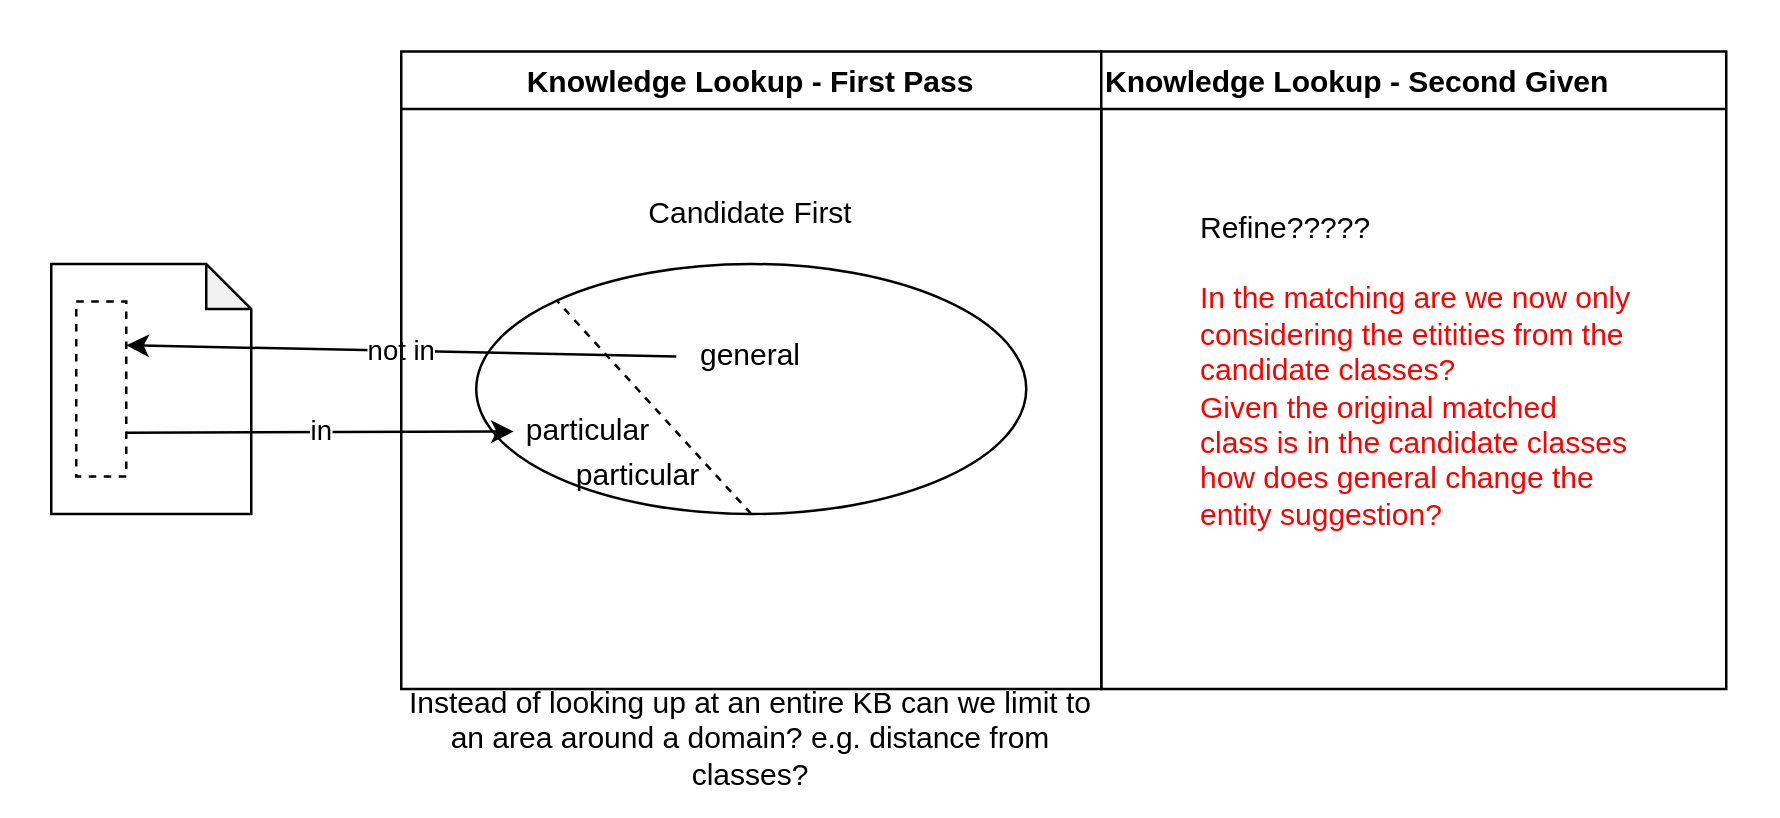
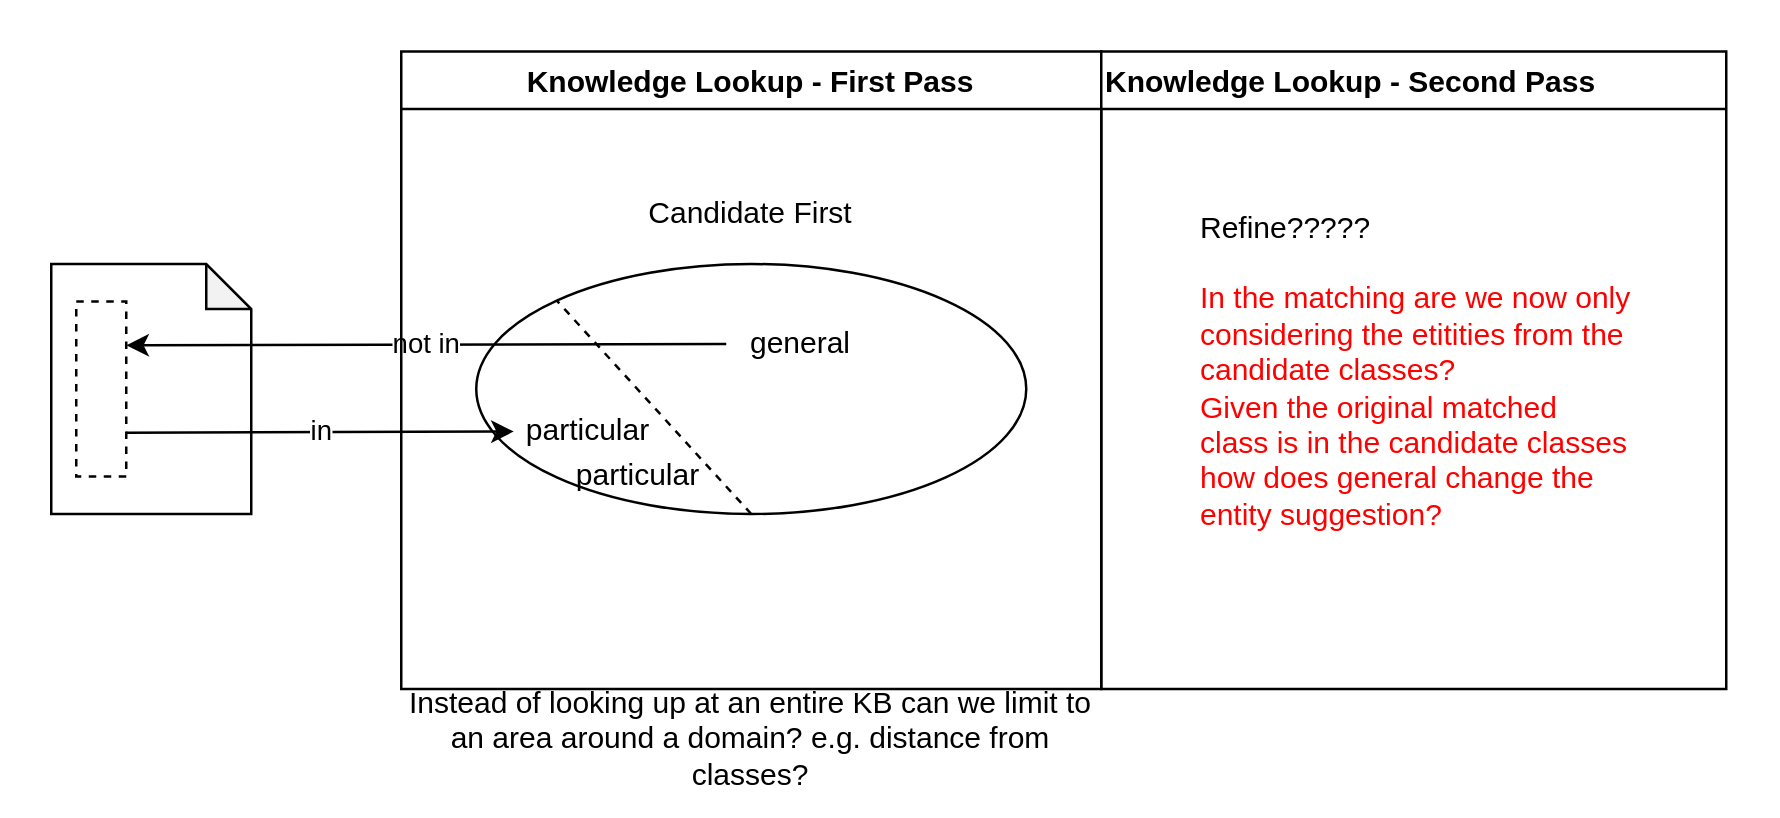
- <mxCell id="13" value="Knowledge Lookup - Second Given" style="swimlane;align=left;" parent="1" vertex="1"><mxGeometry x="440" y="20" width="250" height="255" as="geometry" /></mxCell>
+ <mxCell id="13" value="Knowledge Lookup - Second Pass" style="swimlane;align=left;" parent="1" vertex="1"><mxGeometry x="440" y="20" width="250" height="255" as="geometry" /></mxCell>
- <mxCell id="7" value="general" style="text;html=1;strokeColor=none;fillColor=none;align=center;verticalAlign=middle;whiteSpace=wrap;rounded=0;" parent="1" vertex="1"><mxGeometry x="270" y="132" width="60" height="20" as="geometry" /></mxCell>
+ <mxCell id="7" value="general" style="text;html=1;strokeColor=none;fillColor=none;align=center;verticalAlign=middle;whiteSpace=wrap;rounded=0;" parent="1" vertex="1"><mxGeometry x="290" y="127" width="60" height="20" as="geometry" /></mxCell>
